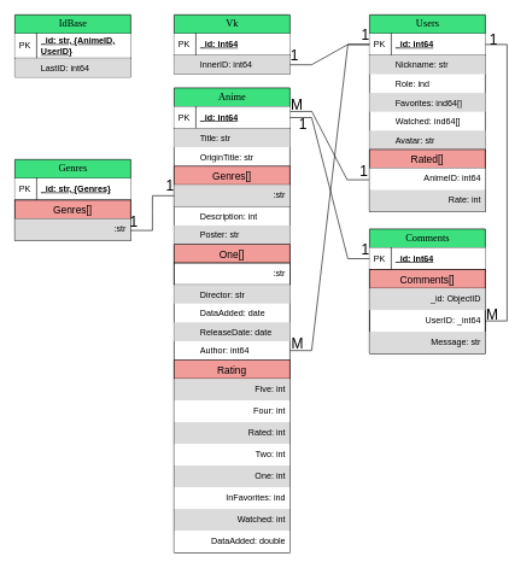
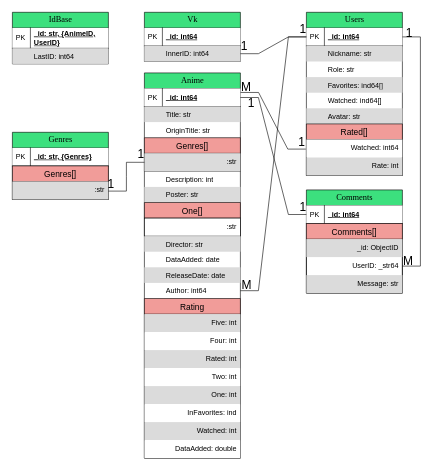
- <mxCell id="30" value="Role: ind" style="shape=partialRectangle;top=0;left=0;right=0;bottom=0;html=1;align=left;verticalAlign=top;fillColor=none;spacingLeft=34;spacingRight=4;whiteSpace=wrap;overflow=hidden;rotatable=0;points=[[0,0.5],[1,0.5]];portConstraint=eastwest;dropTarget=0;" parent="26" vertex="1"><mxGeometry y="82" width="160" height="26" as="geometry" /></mxCell>
+ <mxCell id="30" value="Role: str" style="shape=partialRectangle;top=0;left=0;right=0;bottom=0;html=1;align=left;verticalAlign=top;fillColor=none;spacingLeft=34;spacingRight=4;whiteSpace=wrap;overflow=hidden;rotatable=0;points=[[0,0.5],[1,0.5]];portConstraint=eastwest;dropTarget=0;" parent="26" vertex="1"><mxGeometry y="82" width="160" height="26" as="geometry" /></mxCell>
- <mxCell id="35" value="AnimeID: int64" style="text;strokeColor=none;fillColor=#FFFFFF;spacingLeft=4;spacingRight=4;overflow=hidden;rotatable=0;points=[[0,0.5],[1,0.5]];portConstraint=eastwest;fontSize=12;rounded=0;shadow=0;glass=0;sketch=0;strokeWidth=0;html=0;align=right;" parent="34" vertex="1"><mxGeometry y="26" width="160" height="30" as="geometry" /></mxCell>
+ <mxCell id="35" value="Watched: int64" style="text;strokeColor=none;fillColor=#FFFFFF;spacingLeft=4;spacingRight=4;overflow=hidden;rotatable=0;points=[[0,0.5],[1,0.5]];portConstraint=eastwest;fontSize=12;rounded=0;shadow=0;glass=0;sketch=0;strokeWidth=0;html=0;align=right;" parent="34" vertex="1"><mxGeometry y="26" width="160" height="30" as="geometry" /></mxCell>
- <mxCell id="58" value="UserID: _int64" style="text;strokeColor=none;fillColor=none;spacingLeft=4;spacingRight=4;overflow=hidden;rotatable=0;points=[[0,0.5],[1,0.5]];portConstraint=eastwest;fontSize=12;rounded=0;shadow=0;glass=0;sketch=0;strokeWidth=0;html=0;align=right;" parent="56" vertex="1"><mxGeometry y="56" width="160" height="30" as="geometry" /></mxCell>
+ <mxCell id="58" value="UserID: _str64" style="text;strokeColor=none;fillColor=none;spacingLeft=4;spacingRight=4;overflow=hidden;rotatable=0;points=[[0,0.5],[1,0.5]];portConstraint=eastwest;fontSize=12;rounded=0;shadow=0;glass=0;sketch=0;strokeWidth=0;html=0;align=right;" parent="56" vertex="1"><mxGeometry y="56" width="160" height="30" as="geometry" /></mxCell>
